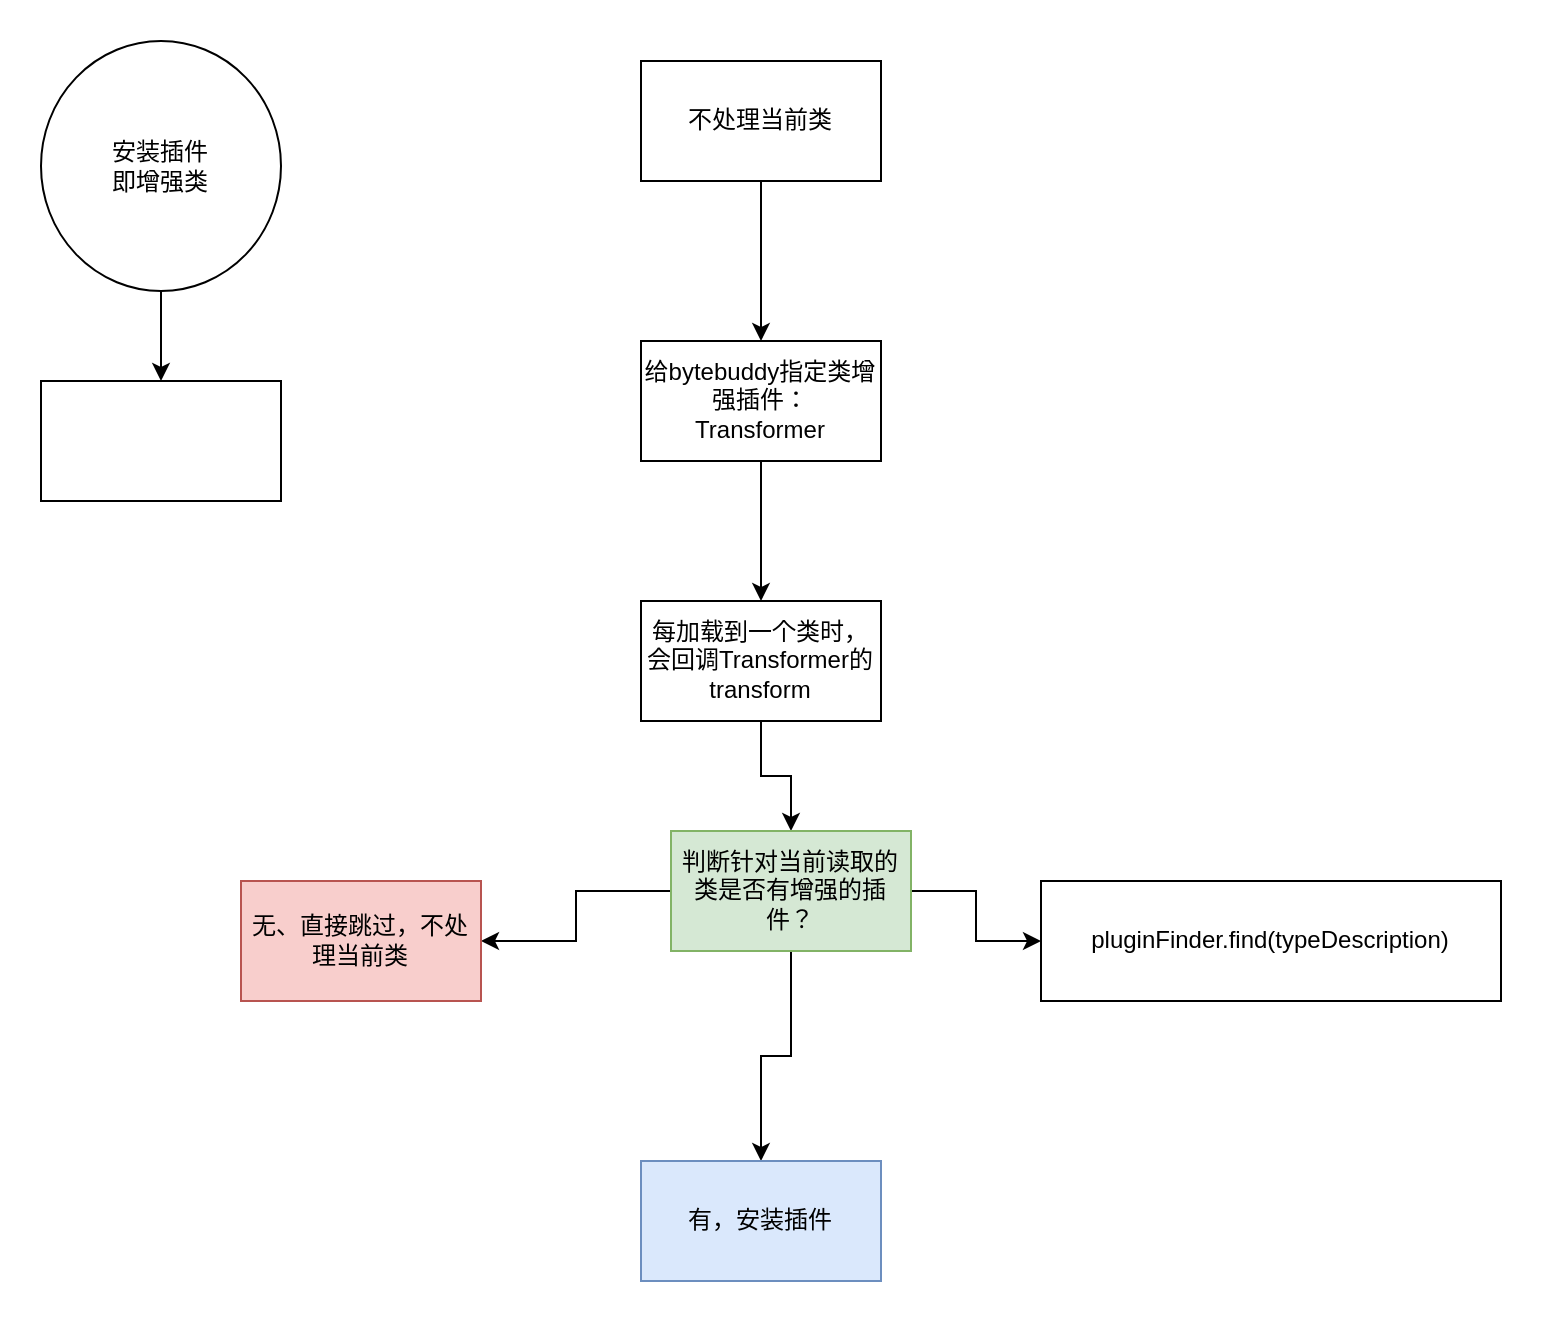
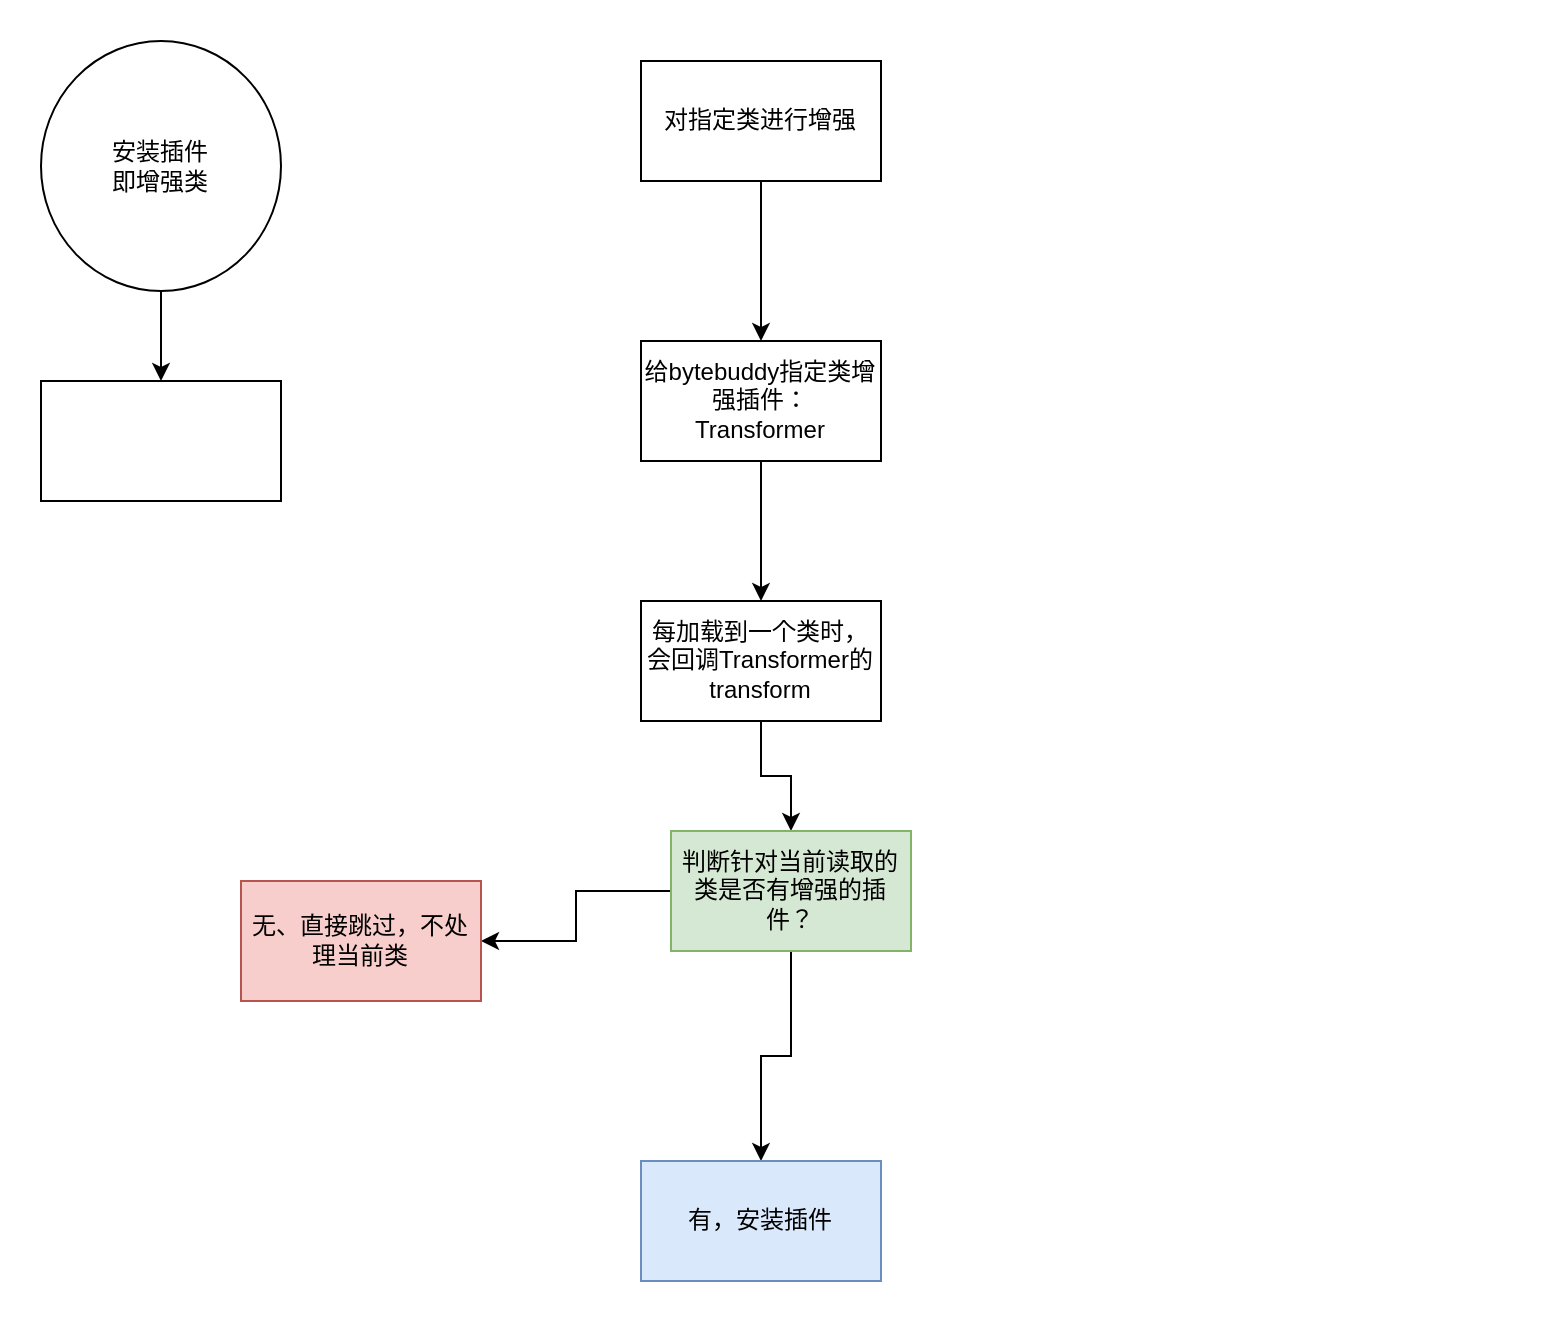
- <mxCell id="6" value="不处理当前类" style="rounded=0;whiteSpace=wrap;html=1;" parent="1" vertex="1"><mxGeometry x="320" y="30" width="120" height="60" as="geometry" /></mxCell>
+ <mxCell id="6" value="对指定类进行增强" style="rounded=0;whiteSpace=wrap;html=1;" parent="1" vertex="1"><mxGeometry x="320" y="30" width="120" height="60" as="geometry" /></mxCell>
- <mxCell id="11" value="" style="edgeStyle=orthogonalEdgeStyle;rounded=0;orthogonalLoop=1;jettySize=auto;html=1;" parent="1" source="14" target="15" edge="1"><mxGeometry relative="1" as="geometry" /></mxCell>
- <mxCell id="15" value="pluginFinder.find(typeDescription)" style="whiteSpace=wrap;html=1;rounded=0;" parent="1" vertex="1"><mxGeometry x="520" y="440" width="230" height="60" as="geometry" /></mxCell>
